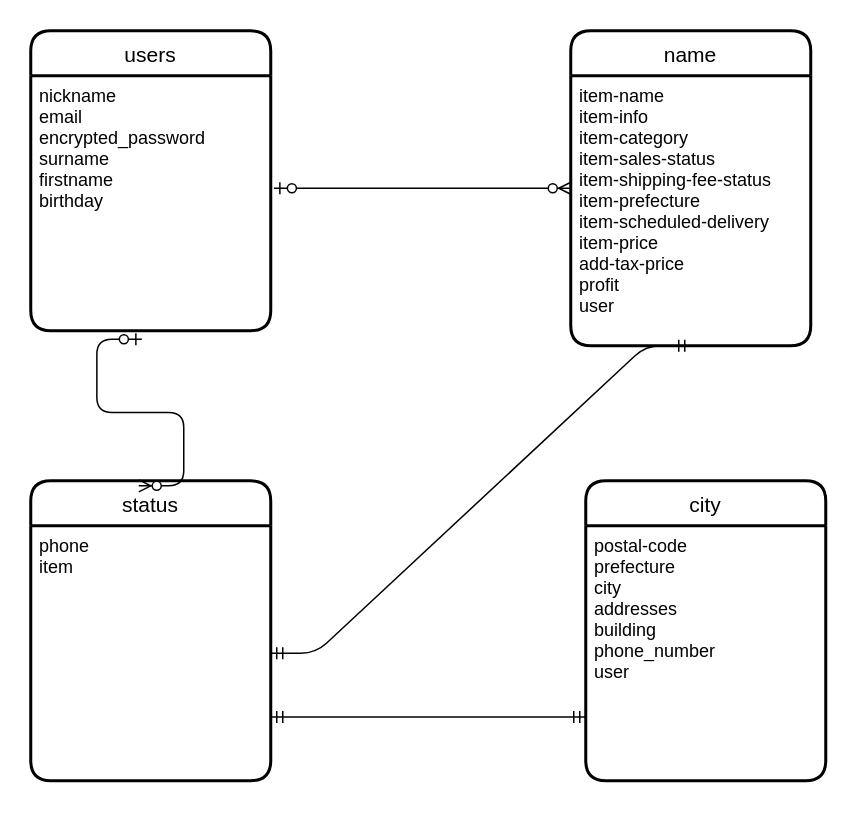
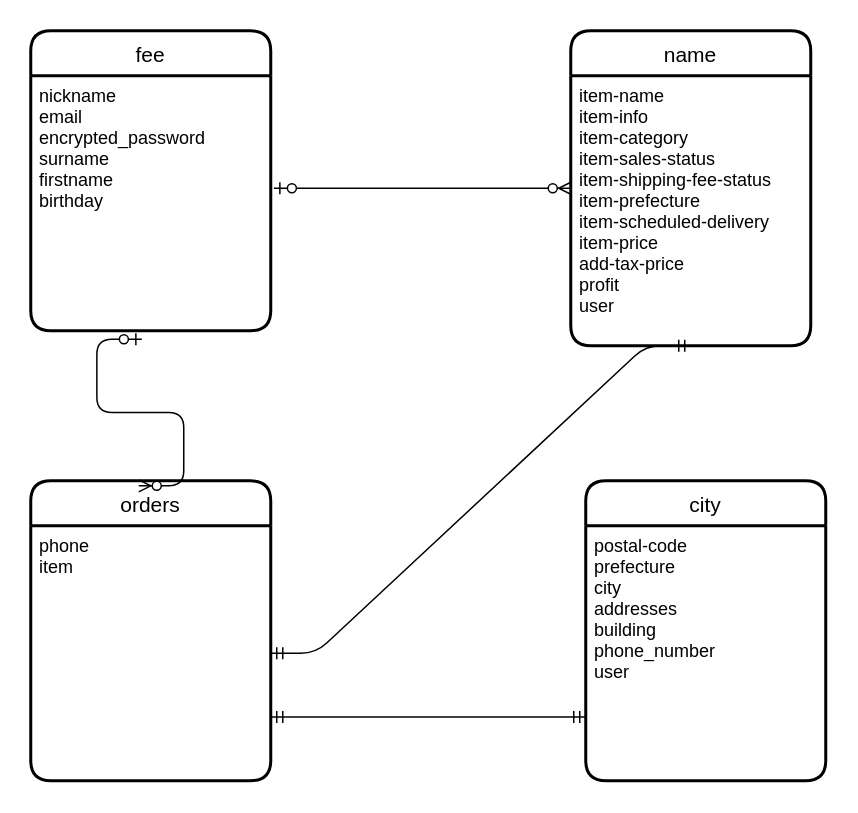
- <mxCell id="2" value="users" style="swimlane;childLayout=stackLayout;horizontal=1;startSize=30;horizontalStack=0;rounded=1;fontSize=14;fontStyle=0;strokeWidth=2;resizeParent=0;resizeLast=1;shadow=0;dashed=0;align=center;" vertex="1" parent="1"><mxGeometry x="20" y="20" width="160" height="200" as="geometry" /></mxCell>
+ <mxCell id="2" value="fee" style="swimlane;childLayout=stackLayout;horizontal=1;startSize=30;horizontalStack=0;rounded=1;fontSize=14;fontStyle=0;strokeWidth=2;resizeParent=0;resizeLast=1;shadow=0;dashed=0;align=center;" vertex="1" parent="1"><mxGeometry x="20" y="20" width="160" height="200" as="geometry" /></mxCell>
- <mxCell id="6" value="status" style="swimlane;childLayout=stackLayout;horizontal=1;startSize=30;horizontalStack=0;rounded=1;fontSize=14;fontStyle=0;strokeWidth=2;resizeParent=0;resizeLast=1;shadow=0;dashed=0;align=center;" vertex="1" parent="1"><mxGeometry x="20" y="320" width="160" height="200" as="geometry" /></mxCell>
+ <mxCell id="6" value="orders" style="swimlane;childLayout=stackLayout;horizontal=1;startSize=30;horizontalStack=0;rounded=1;fontSize=14;fontStyle=0;strokeWidth=2;resizeParent=0;resizeLast=1;shadow=0;dashed=0;align=center;" vertex="1" parent="1"><mxGeometry x="20" y="320" width="160" height="200" as="geometry" /></mxCell>
